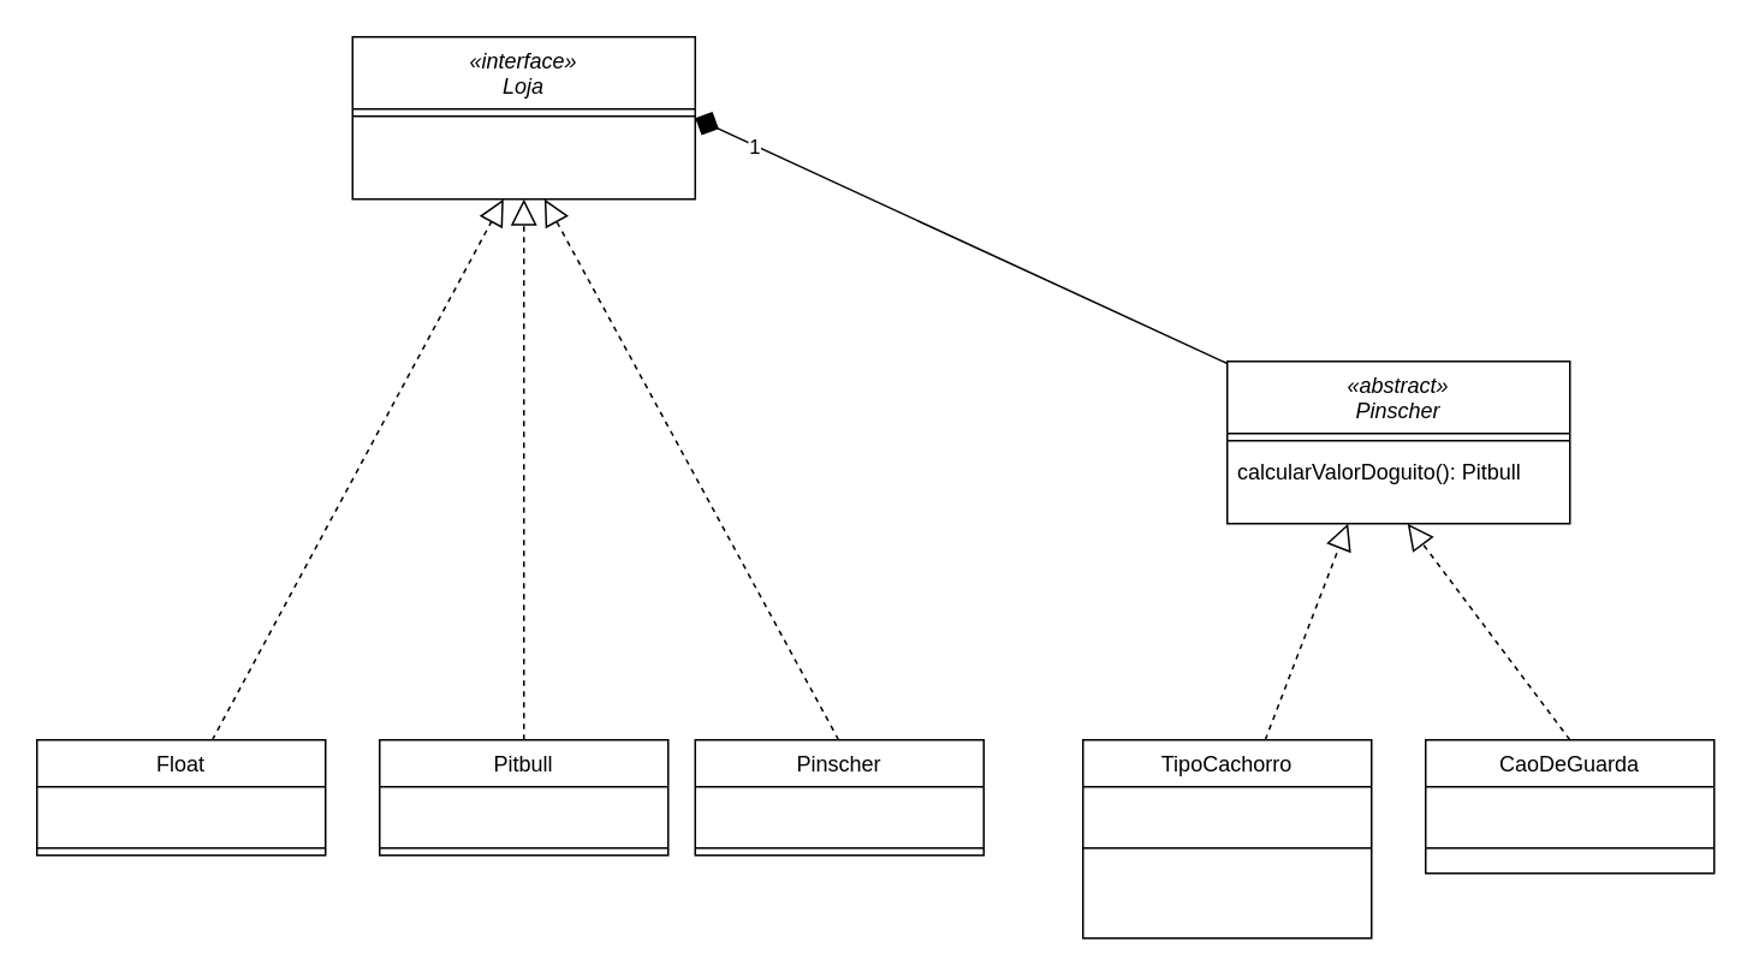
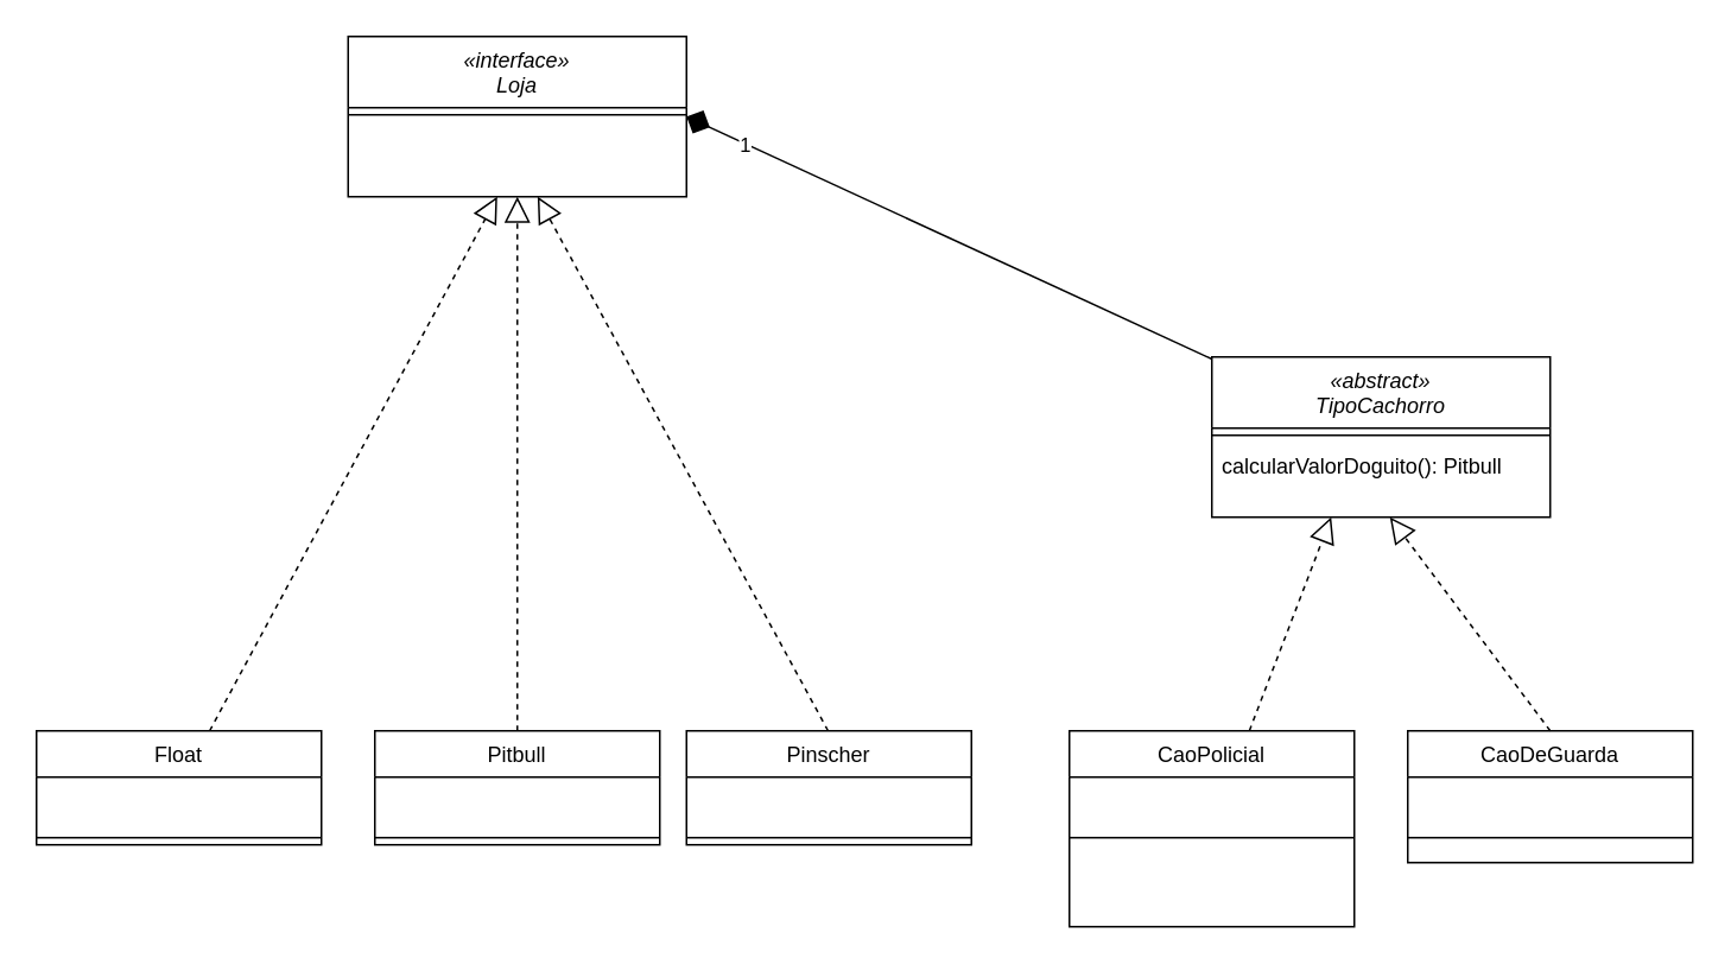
- <mxCell id="22" value="«abstract»&#10;Pinscher" style="swimlane;fontStyle=2;align=center;verticalAlign=top;childLayout=stackLayout;horizontal=1;startSize=40;horizontalStack=0;resizeParent=1;resizeLast=0;collapsible=1;marginBottom=0;rounded=0;shadow=0;strokeWidth=1;" parent="1" vertex="1"><mxGeometry x="680" y="200" width="190" height="90" as="geometry"><mxRectangle x="220" y="120" width="160" height="26" as="alternateBounds" /></mxGeometry></mxCell>
+ <mxCell id="22" value="«abstract»&#10;TipoCachorro" style="swimlane;fontStyle=2;align=center;verticalAlign=top;childLayout=stackLayout;horizontal=1;startSize=40;horizontalStack=0;resizeParent=1;resizeLast=0;collapsible=1;marginBottom=0;rounded=0;shadow=0;strokeWidth=1;" parent="1" vertex="1"><mxGeometry x="680" y="200" width="190" height="90" as="geometry"><mxRectangle x="220" y="120" width="160" height="26" as="alternateBounds" /></mxGeometry></mxCell>
- <mxCell id="19" value="TipoCachorro" style="swimlane;fontStyle=0;align=center;verticalAlign=top;childLayout=stackLayout;horizontal=1;startSize=26;horizontalStack=0;resizeParent=1;resizeLast=0;collapsible=1;marginBottom=0;rounded=0;shadow=0;strokeWidth=1;" parent="1" vertex="1"><mxGeometry x="600" y="410" width="160" height="110" as="geometry"><mxRectangle x="340" y="380" width="170" height="26" as="alternateBounds" /></mxGeometry></mxCell>
+ <mxCell id="19" value="CaoPolicial" style="swimlane;fontStyle=0;align=center;verticalAlign=top;childLayout=stackLayout;horizontal=1;startSize=26;horizontalStack=0;resizeParent=1;resizeLast=0;collapsible=1;marginBottom=0;rounded=0;shadow=0;strokeWidth=1;" parent="1" vertex="1"><mxGeometry x="600" y="410" width="160" height="110" as="geometry"><mxRectangle x="340" y="380" width="170" height="26" as="alternateBounds" /></mxGeometry></mxCell>
